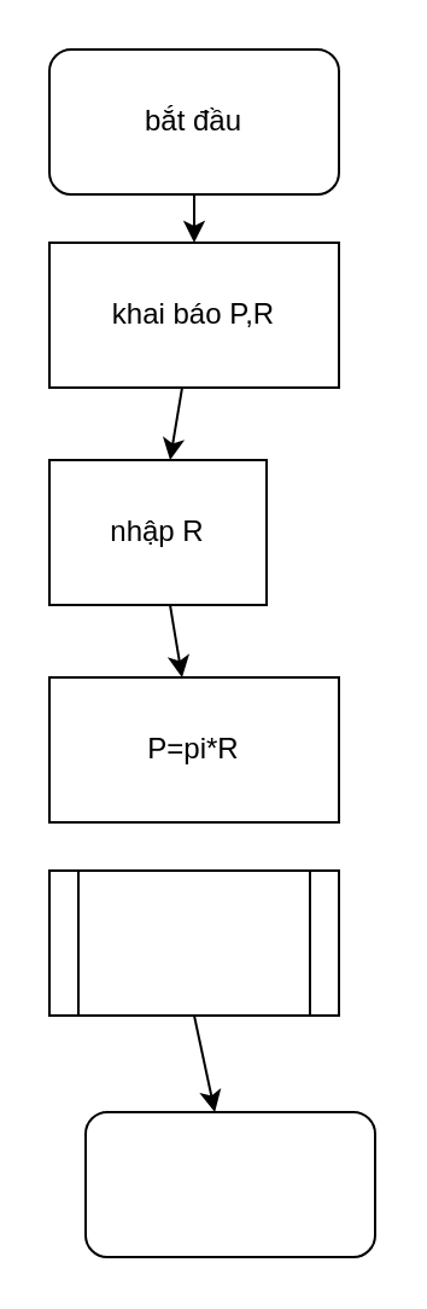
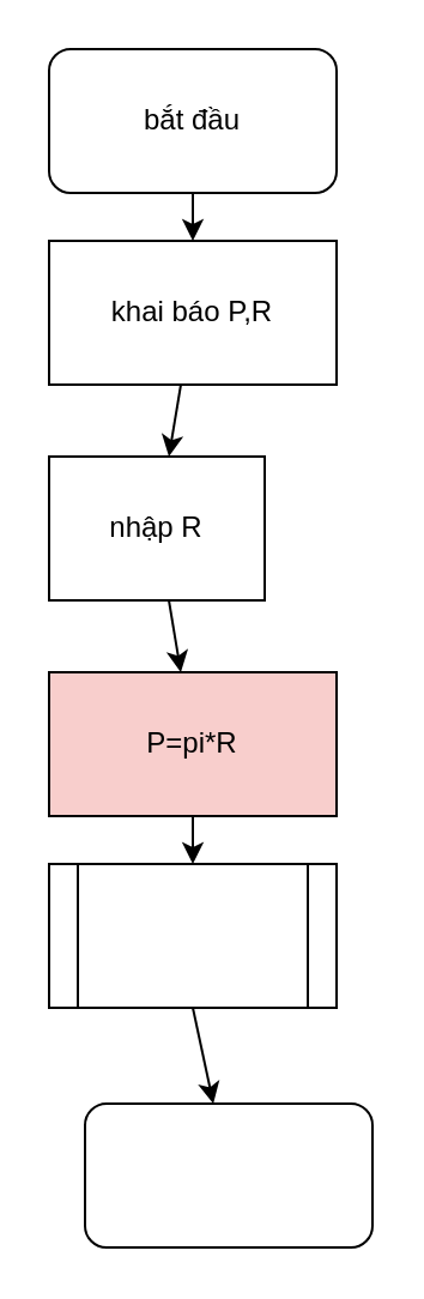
- <mxCell id="9" value="P=pi*R" style="whiteSpace=wrap;html=1;rounded=0;" parent="1" vertex="1"><mxGeometry x="20" y="280" width="120" height="60" as="geometry" /></mxCell>
+ <mxCell id="9" value="P=pi*R" style="whiteSpace=wrap;html=1;rounded=0;fillColor=#f8cecc;" parent="1" vertex="1"><mxGeometry x="20" y="280" width="120" height="60" as="geometry" /></mxCell>
+ <mxCell id="8" value="" style="edgeStyle=none;html=1;fontColor=#FFFFFF;entryX=0.5;entryY=0;entryDx=0;entryDy=0;" parent="1" source="9" target="12" edge="1"><mxGeometry relative="1" as="geometry"><mxPoint x="80" y="360" as="targetPoint" /></mxGeometry></mxCell>
